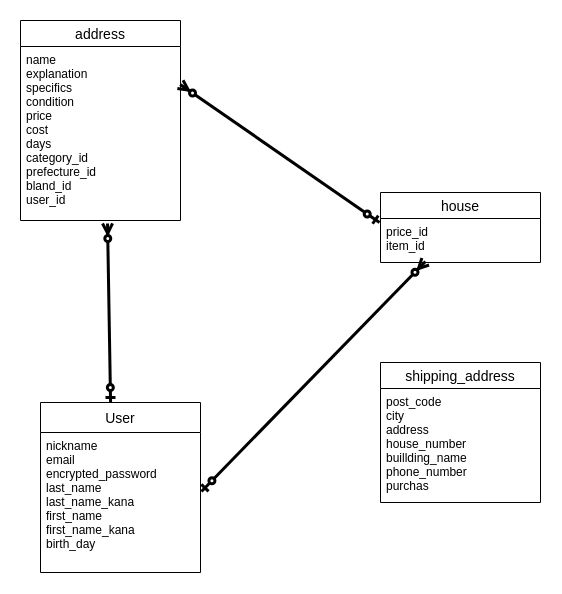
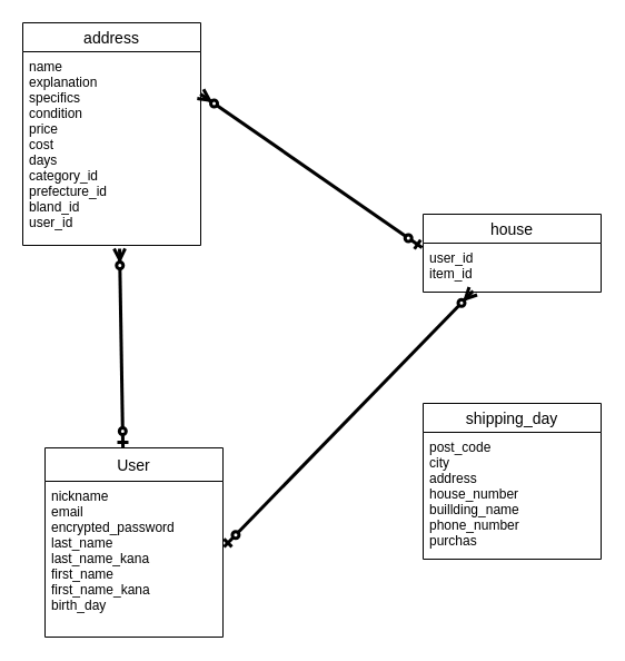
- <mxCell id="11" value="price_id&#10;item_id" style="text;strokeColor=none;fillColor=none;spacingLeft=4;spacingRight=4;overflow=hidden;rotatable=0;points=[[0,0.5],[1,0.5]];portConstraint=eastwest;fontSize=12;" vertex="1" parent="10"><mxGeometry y="26" width="160" height="44" as="geometry" /></mxCell>
+ <mxCell id="11" value="user_id&#10;item_id" style="text;strokeColor=none;fillColor=none;spacingLeft=4;spacingRight=4;overflow=hidden;rotatable=0;points=[[0,0.5],[1,0.5]];portConstraint=eastwest;fontSize=12;" vertex="1" parent="10"><mxGeometry y="26" width="160" height="44" as="geometry" /></mxCell>
- <mxCell id="4" value="shipping_address" style="swimlane;fontStyle=0;childLayout=stackLayout;horizontal=1;startSize=26;horizontalStack=0;resizeParent=1;resizeParentMax=0;resizeLast=0;collapsible=1;marginBottom=0;align=center;fontSize=14;" parent="1" vertex="1"><mxGeometry x="380" y="362" width="160" height="140" as="geometry" /></mxCell>
+ <mxCell id="4" value="shipping_day" style="swimlane;fontStyle=0;childLayout=stackLayout;horizontal=1;startSize=26;horizontalStack=0;resizeParent=1;resizeParentMax=0;resizeLast=0;collapsible=1;marginBottom=0;align=center;fontSize=14;" parent="1" vertex="1"><mxGeometry x="380" y="362" width="160" height="140" as="geometry" /></mxCell>
